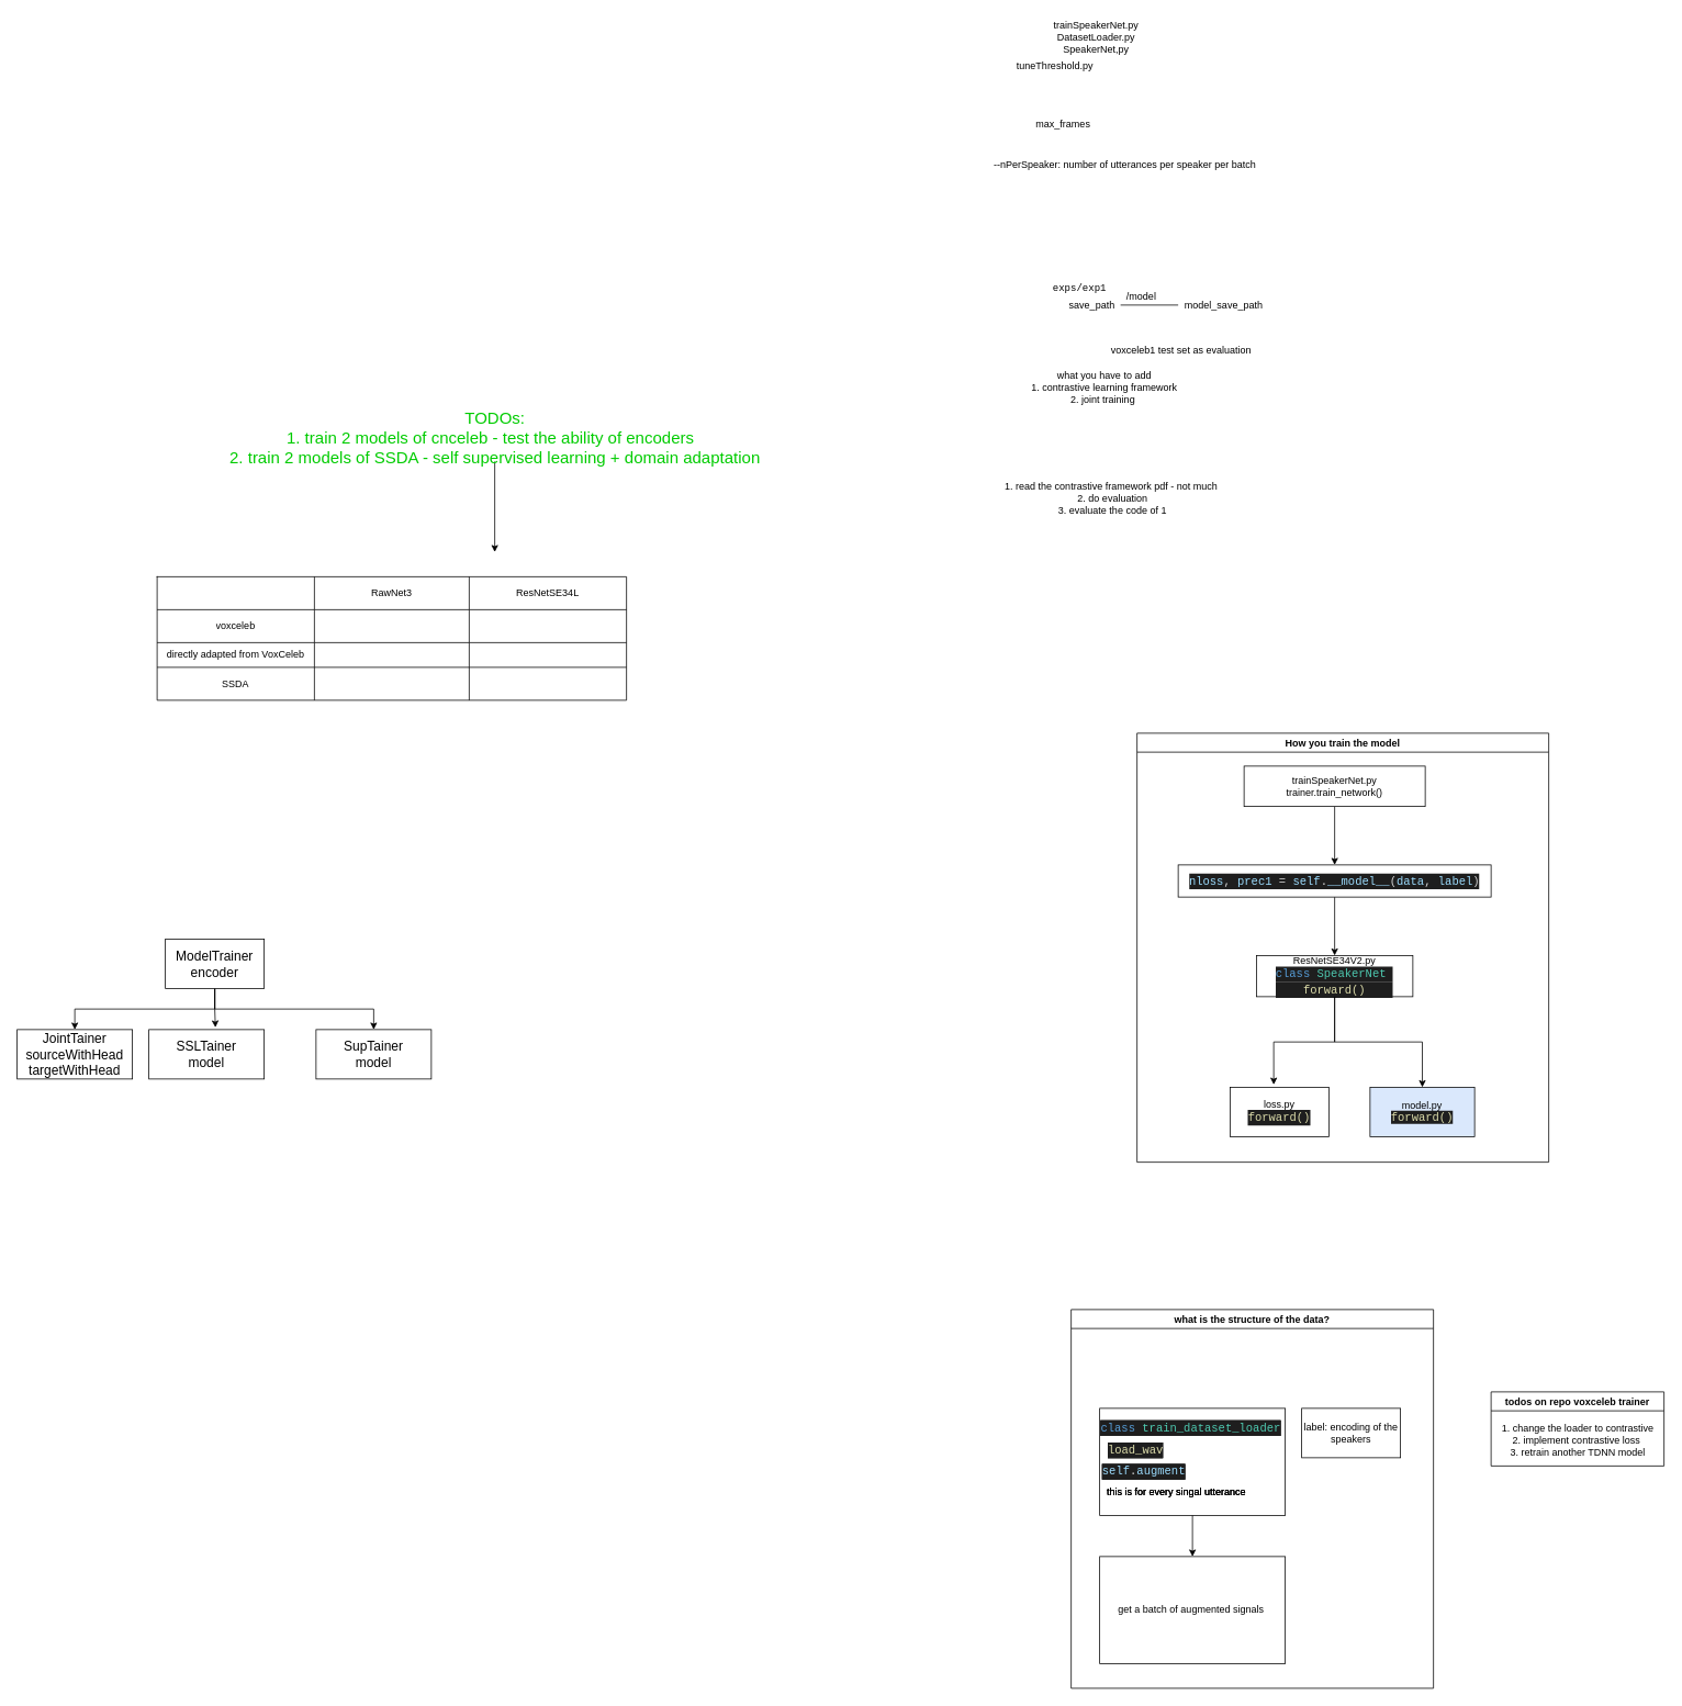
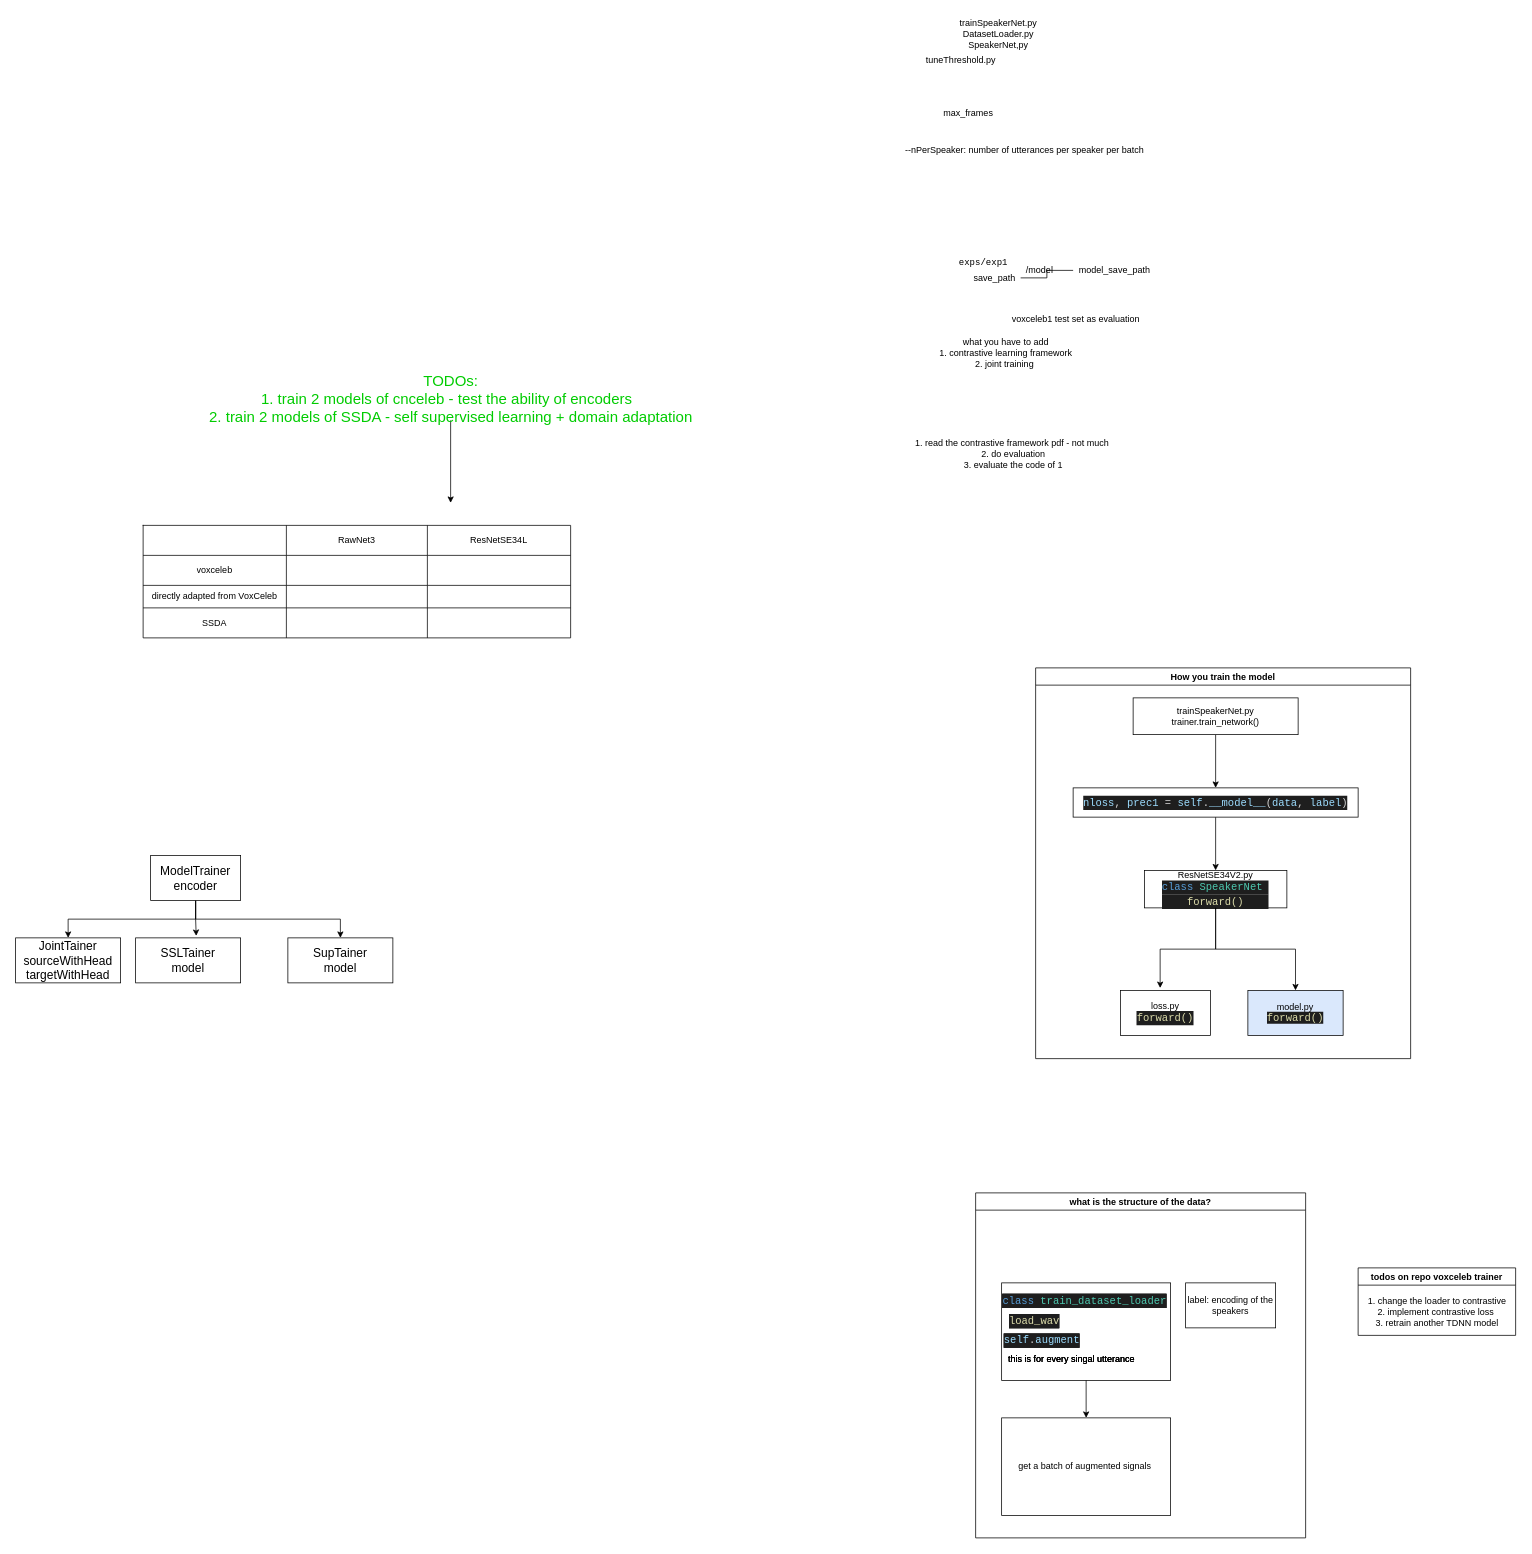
- <mxCell id="8" value="model_save_path" style="text;html=1;align=center;verticalAlign=middle;resizable=0;points=[];autosize=1;strokeColor=none;fillColor=none;" parent="1" vertex="1"><mxGeometry x="1430" y="360" width="110" height="20" as="geometry" /></mxCell>
+ <mxCell id="8" value="model_save_path" style="text;html=1;align=center;verticalAlign=middle;resizable=0;points=[];autosize=1;strokeColor=none;fillColor=none;" parent="1" vertex="1"><mxGeometry x="1430" y="350" width="110" height="20" as="geometry" /></mxCell>
